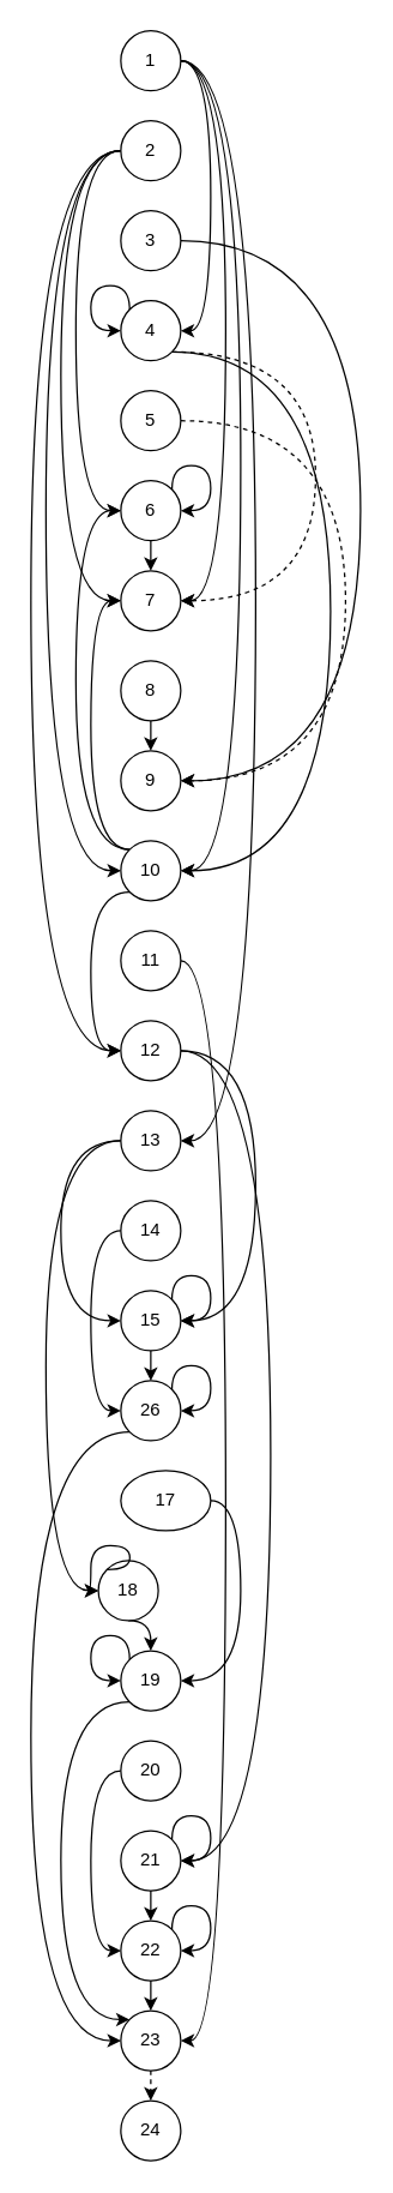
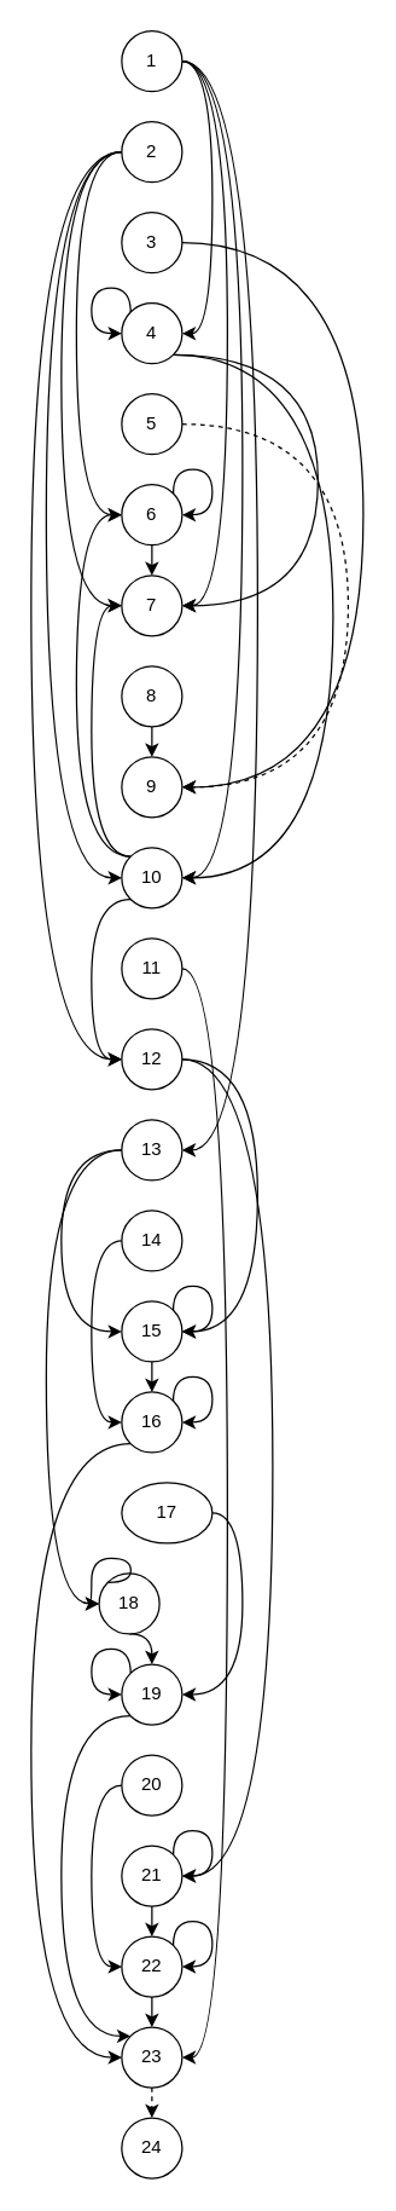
- <mxCell id="14" style="edgeStyle=orthogonalEdgeStyle;curved=1;rounded=0;orthogonalLoop=1;jettySize=auto;html=1;exitX=1;exitY=1;exitDx=0;exitDy=0;entryX=1;entryY=0.5;entryDx=0;entryDy=0;dashed=1;" edge="1" parent="1" source="16" target="21"><mxGeometry relative="1" as="geometry"><Array as="points"><mxPoint x="210" y="234" /><mxPoint x="210" y="400" /></Array></mxGeometry></mxCell>
+ <mxCell id="14" style="edgeStyle=orthogonalEdgeStyle;curved=1;rounded=0;orthogonalLoop=1;jettySize=auto;html=1;exitX=1;exitY=1;exitDx=0;exitDy=0;entryX=1;entryY=0.5;entryDx=0;entryDy=0;" edge="1" parent="1" source="16" target="21"><mxGeometry relative="1" as="geometry"><Array as="points"><mxPoint x="210" y="234" /><mxPoint x="210" y="400" /></Array></mxGeometry></mxCell>
- <mxCell id="42" value="26" style="ellipse;whiteSpace=wrap;html=1;aspect=fixed;" vertex="1" parent="1"><mxGeometry x="80" y="920" width="40" height="40" as="geometry" /></mxCell>
+ <mxCell id="42" value="16" style="ellipse;whiteSpace=wrap;html=1;aspect=fixed;" vertex="1" parent="1"><mxGeometry x="80" y="920" width="40" height="40" as="geometry" /></mxCell>
